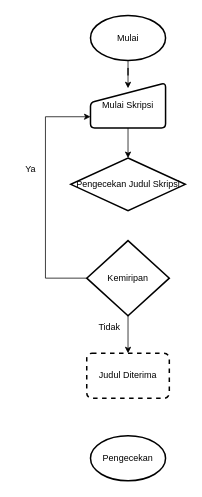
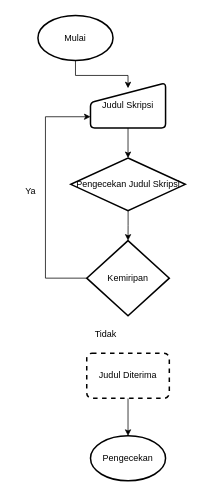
- <mxCell id="2" value="Mulai" style="strokeWidth=2;html=1;shape=mxgraph.flowchart.start_1;whiteSpace=wrap;" vertex="1" parent="1"><mxGeometry x="120" y="20" width="100" height="60" as="geometry" /></mxCell>
+ <mxCell id="2" value="Mulai" style="strokeWidth=2;html=1;shape=mxgraph.flowchart.start_1;whiteSpace=wrap;" vertex="1" parent="1"><mxGeometry x="50" y="20" width="100" height="60" as="geometry" /></mxCell>
- <mxCell id="5" value="Mulai Skripsi" style="html=1;strokeWidth=2;shape=manualInput;whiteSpace=wrap;rounded=1;size=26;arcSize=11;" vertex="1" parent="1"><mxGeometry x="120" y="110" width="100" height="60" as="geometry" /></mxCell>
+ <mxCell id="5" value="Judul Skripsi" style="html=1;strokeWidth=2;shape=manualInput;whiteSpace=wrap;rounded=1;size=26;arcSize=11;" vertex="1" parent="1"><mxGeometry x="120" y="110" width="100" height="60" as="geometry" /></mxCell>
- <mxCell id="13" value="Ya" style="text;html=1;align=center;verticalAlign=middle;resizable=0;points=[];autosize=1;strokeColor=none;fillColor=none;" vertex="1" parent="1"><mxGeometry x="20" y="210" width="40" height="30" as="geometry" /></mxCell>
+ <mxCell id="13" value="Ya" style="text;html=1;align=center;verticalAlign=middle;resizable=0;points=[];autosize=1;strokeColor=none;fillColor=none;" vertex="1" parent="1"><mxGeometry x="20" y="240" width="40" height="30" as="geometry" /></mxCell>
+ <mxCell id="10" style="edgeStyle=orthogonalEdgeStyle;rounded=0;orthogonalLoop=1;jettySize=auto;html=1;entryX=0.5;entryY=0;entryDx=0;entryDy=0;entryPerimeter=0;" edge="1" parent="1" source="3" target="9"><mxGeometry relative="1" as="geometry" /></mxCell>
- <mxCell id="14" value="Tidak" style="text;html=1;align=center;verticalAlign=middle;resizable=0;points=[];autosize=1;strokeColor=none;fillColor=none;" vertex="1" parent="1"><mxGeometry x="120" y="420" width="50" height="30" as="geometry" /></mxCell>
+ <mxCell id="14" value="Tidak" style="text;html=1;align=center;verticalAlign=middle;resizable=0;points=[];autosize=1;strokeColor=none;fillColor=none;" vertex="1" parent="1"><mxGeometry x="115" y="430" width="50" height="30" as="geometry" /></mxCell>
- <mxCell id="7" style="edgeStyle=orthogonalEdgeStyle;rounded=0;orthogonalLoop=1;jettySize=auto;html=1;entryX=0.5;entryY=0;entryDx=0;entryDy=0;" edge="1" parent="1" source="9" target="12"><mxGeometry relative="1" as="geometry" /></mxCell>
+ <mxCell id="11" value="" style="edgeStyle=orthogonalEdgeStyle;rounded=0;orthogonalLoop=1;jettySize=auto;html=1;" edge="1" parent="1" source="12" target="15"><mxGeometry relative="1" as="geometry" /></mxCell>
